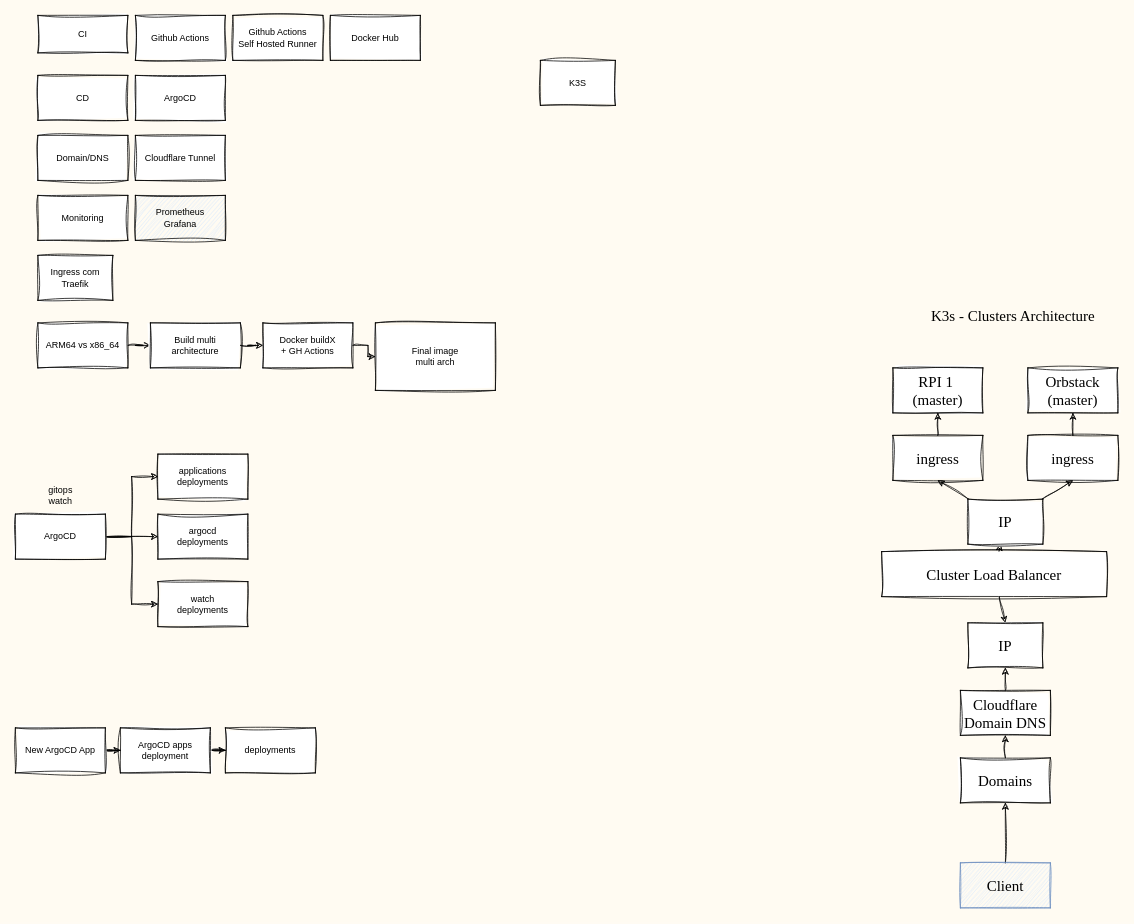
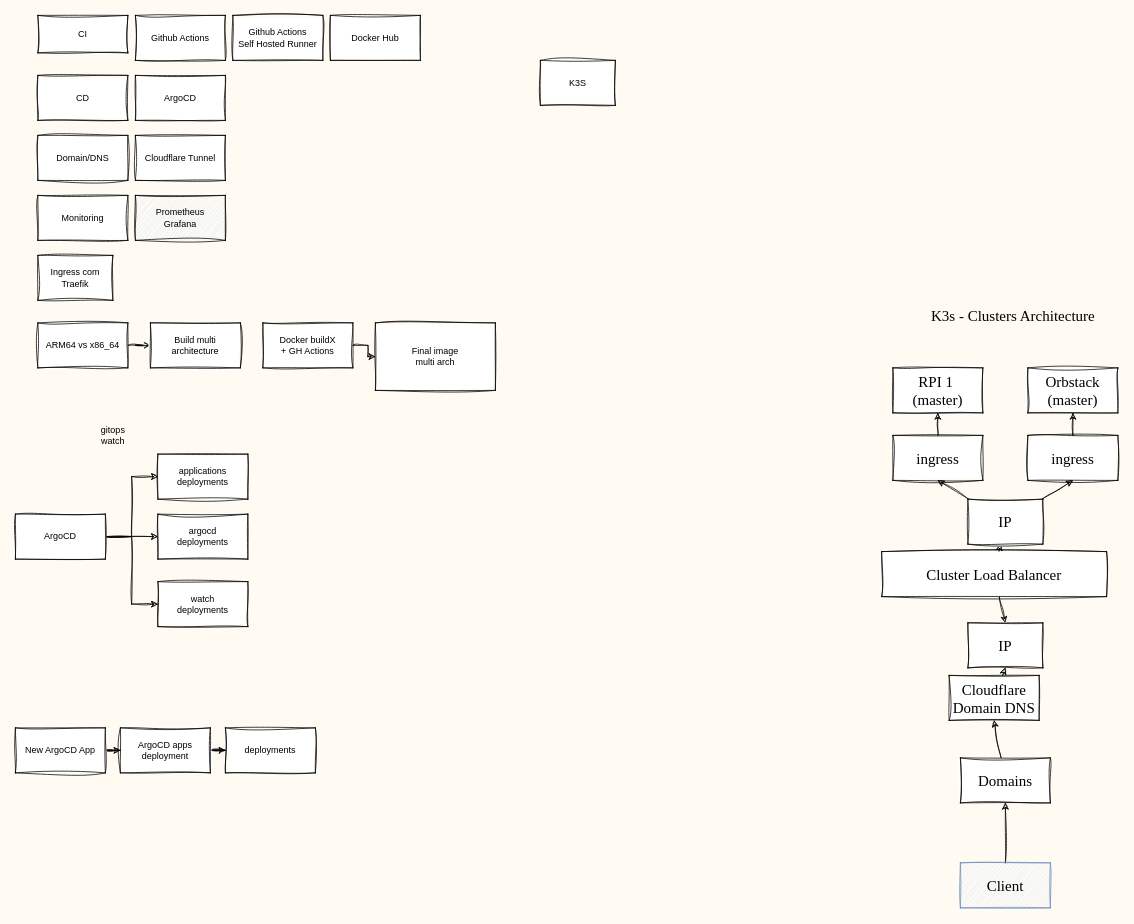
- <mxCell id="16" style="edgeStyle=orthogonalEdgeStyle;rounded=0;orthogonalLoop=1;jettySize=auto;html=1;entryX=0;entryY=0.5;entryDx=0;entryDy=0;sketch=1;curveFitting=1;jiggle=2;" parent="1" source="17" target="19" edge="1"><mxGeometry relative="1" as="geometry" /></mxCell>
- <mxCell id="33" value="gitops&lt;div&gt;watch&lt;/div&gt;" style="text;html=1;align=center;verticalAlign=middle;resizable=0;points=[];autosize=1;strokeColor=none;fillColor=none;sketch=1;curveFitting=1;jiggle=2;" parent="1" vertex="1"><mxGeometry x="50" y="640" width="60" height="40" as="geometry" /></mxCell>
+ <mxCell id="33" value="gitops&lt;div&gt;watch&lt;/div&gt;" style="text;html=1;align=center;verticalAlign=middle;resizable=0;points=[];autosize=1;strokeColor=none;fillColor=none;sketch=1;curveFitting=1;jiggle=2;" parent="1" vertex="1"><mxGeometry x="120" y="560" width="60" height="40" as="geometry" /></mxCell>
- <mxCell id="42" value="Cloudflare Domain DNS" style="whiteSpace=wrap;html=1;hachureGap=4;fontFamily=Architects Daughter;fontSource=https%3A%2F%2Ffonts.googleapis.com%2Fcss%3Ffamily%3DArchitects%2BDaughter;fontSize=20;sketch=1;curveFitting=1;jiggle=2;" vertex="1" parent="1"><mxGeometry x="1280" y="920" width="120" height="60" as="geometry" /></mxCell>
+ <mxCell id="42" value="Cloudflare Domain DNS" style="whiteSpace=wrap;html=1;hachureGap=4;fontFamily=Architects Daughter;fontSource=https%3A%2F%2Ffonts.googleapis.com%2Fcss%3Ffamily%3DArchitects%2BDaughter;fontSize=20;sketch=1;curveFitting=1;jiggle=2;" vertex="1" parent="1"><mxGeometry x="1265" y="900" width="120" height="60" as="geometry" /></mxCell>
